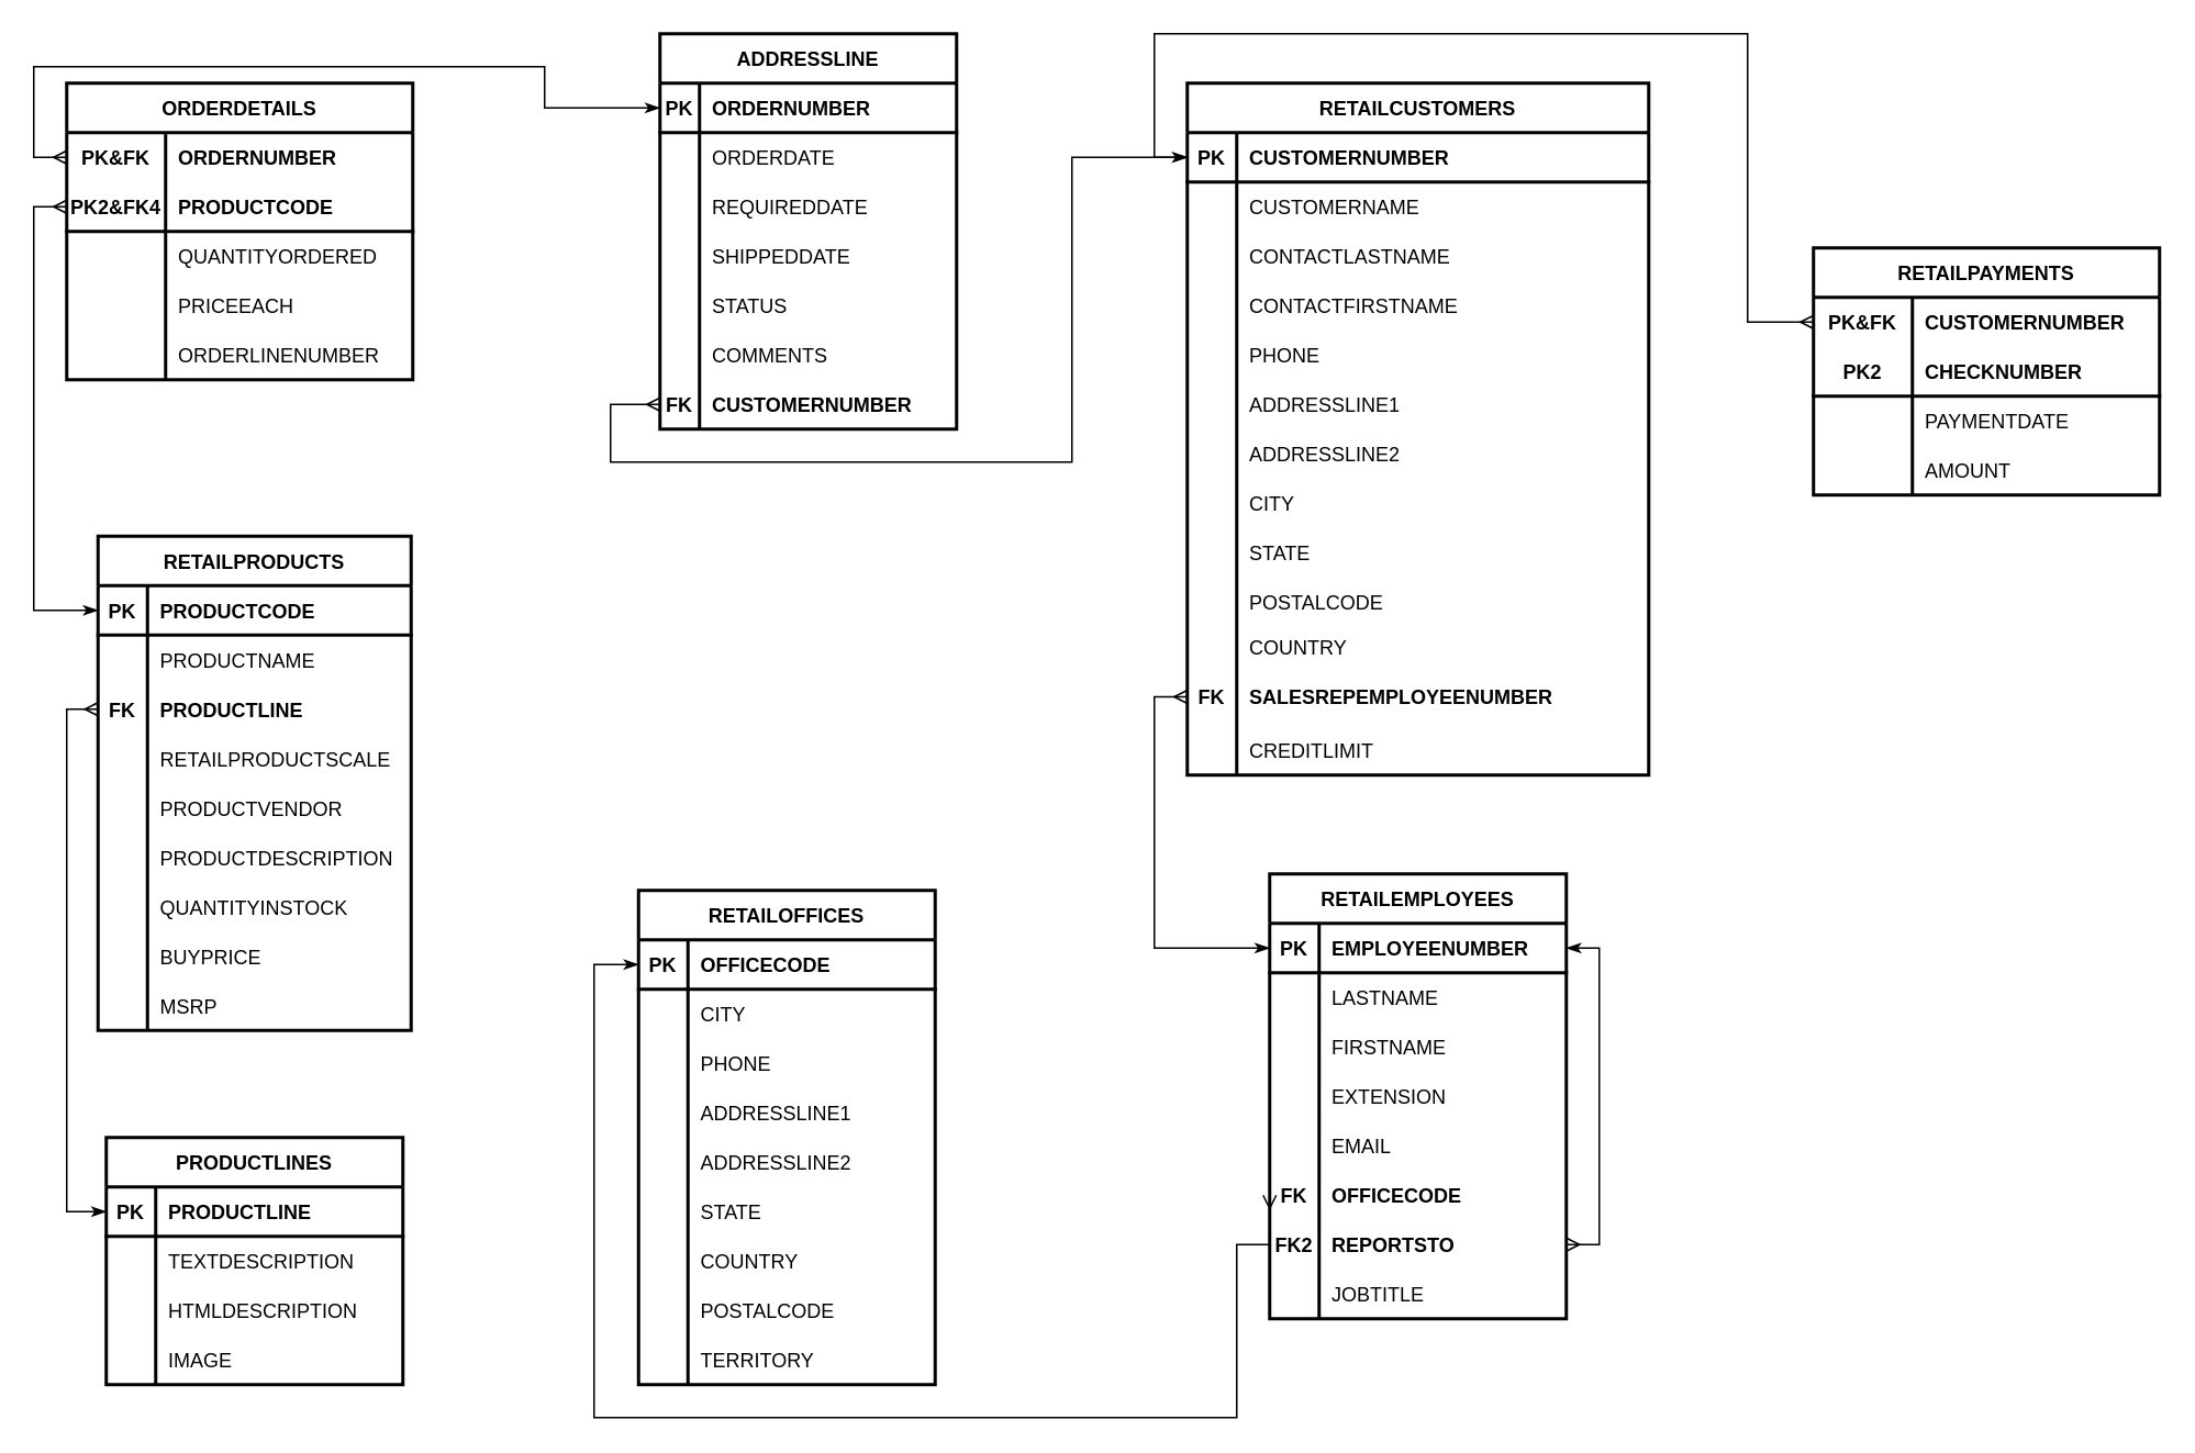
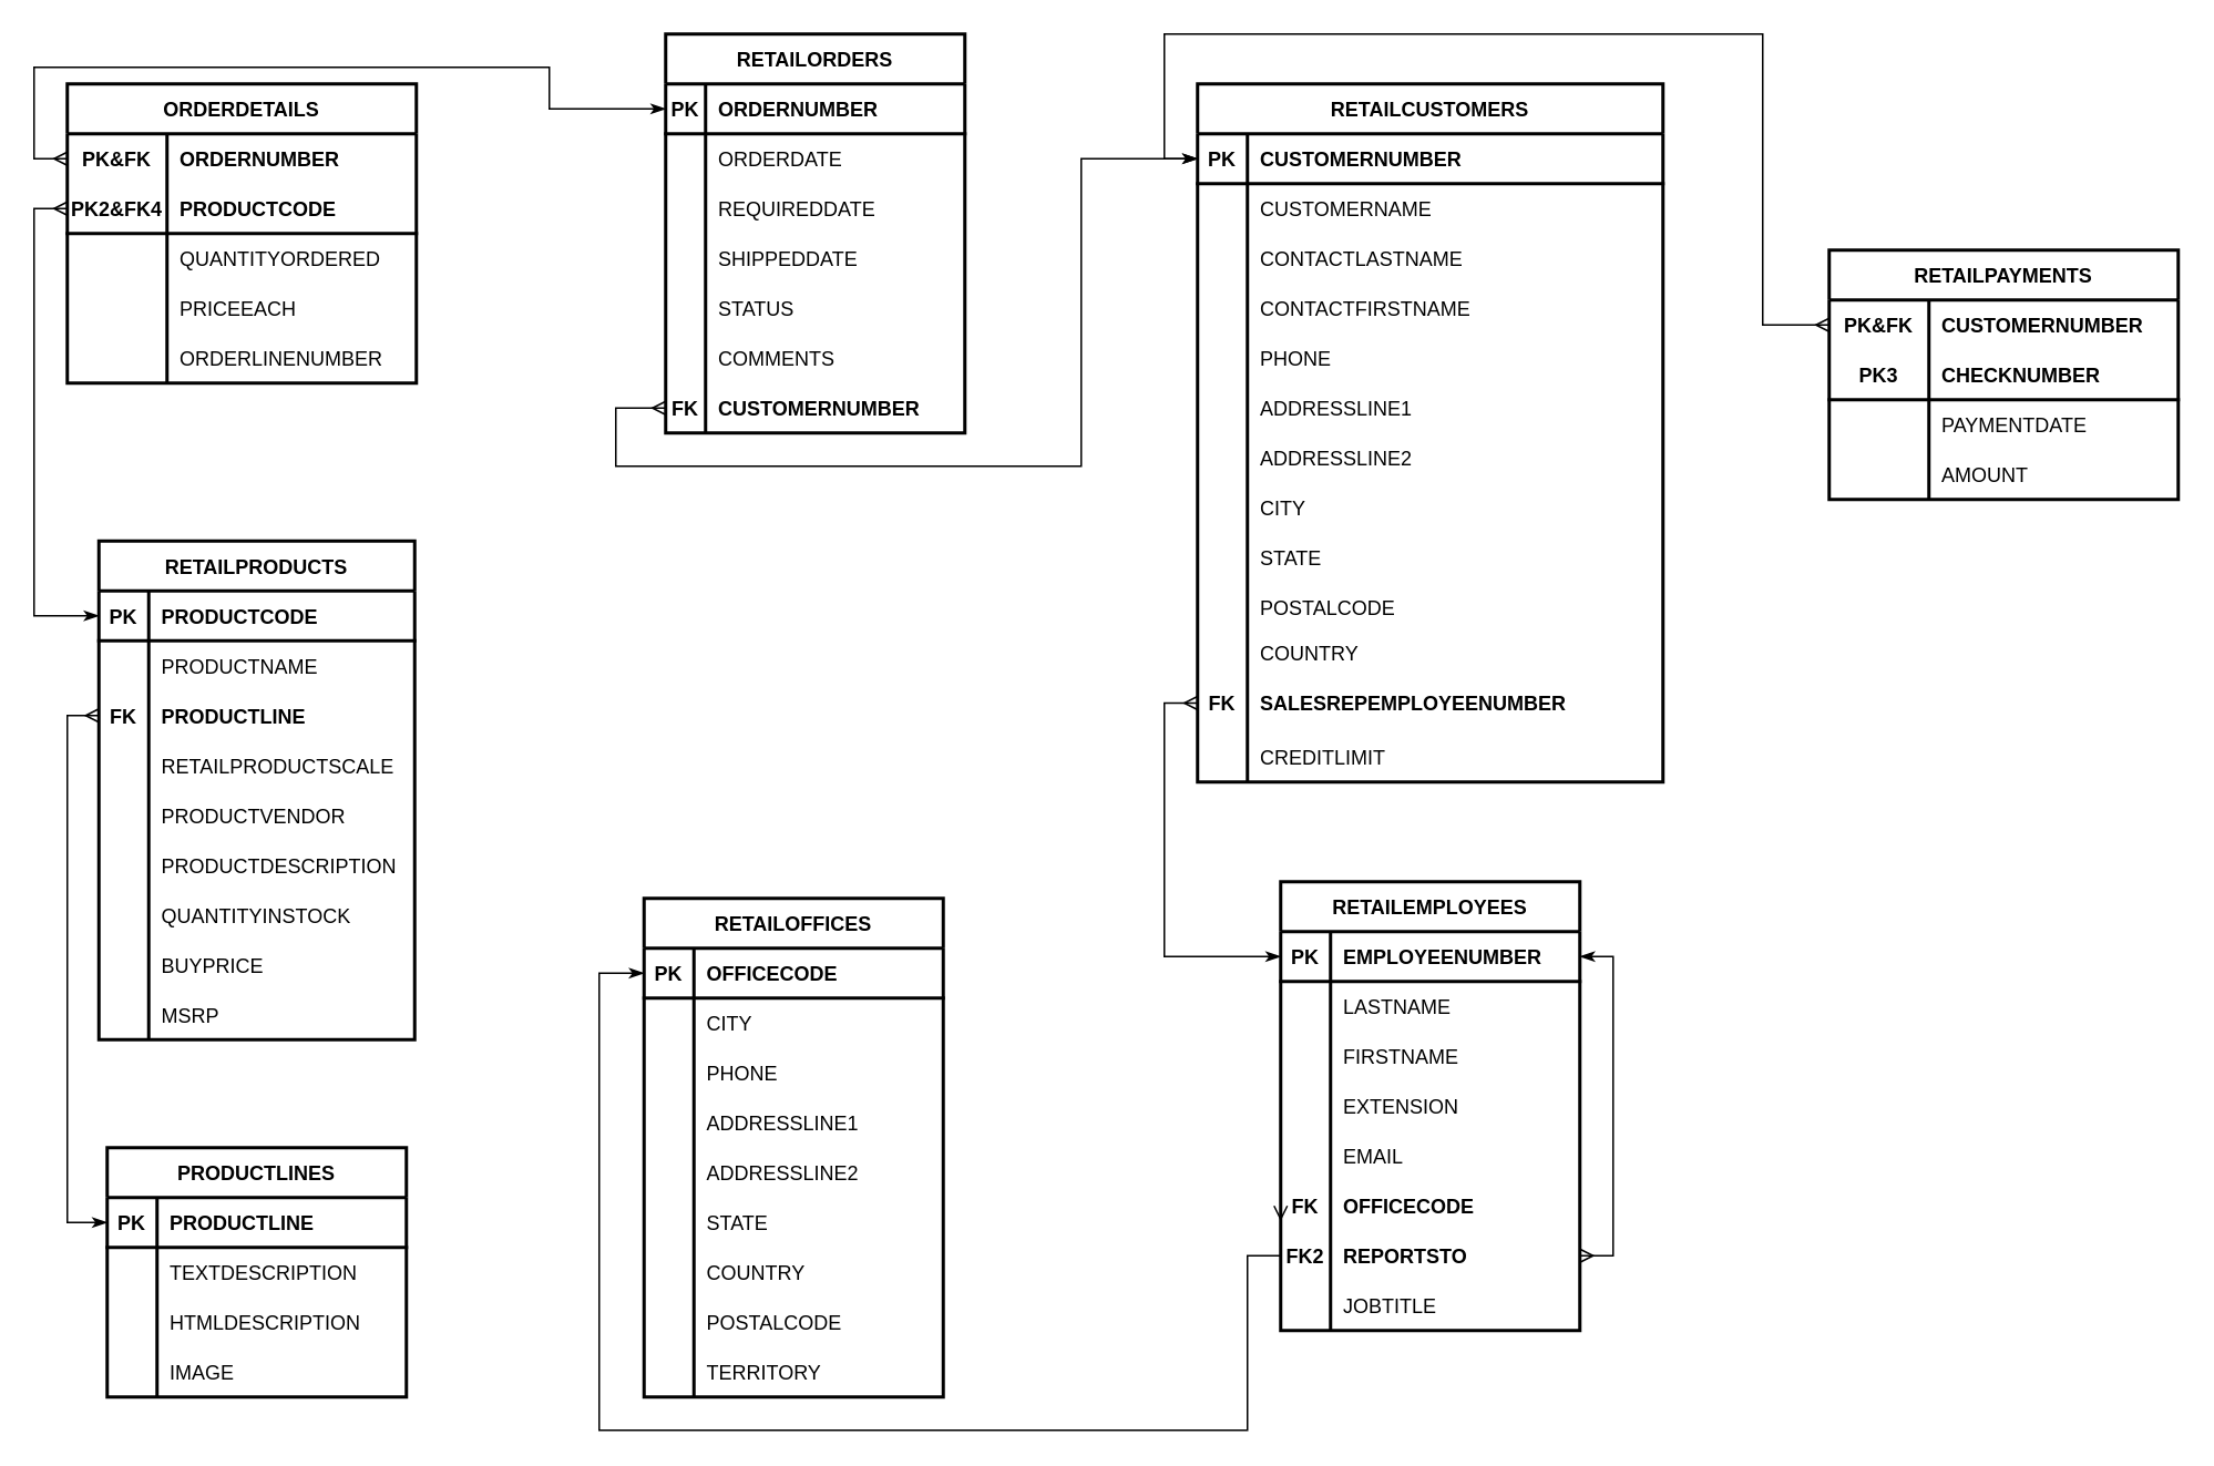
- <mxCell id="96" value="ADDRESSLINE" style="shape=table;startSize=30;container=1;collapsible=1;childLayout=tableLayout;fixedRows=1;rowLines=0;fontStyle=1;align=center;resizeLast=1;strokeWidth=2;fillColor=none;" parent="1" vertex="1"><mxGeometry x="400" y="20" width="180" height="240.0" as="geometry" /></mxCell>
+ <mxCell id="96" value="RETAILORDERS" style="shape=table;startSize=30;container=1;collapsible=1;childLayout=tableLayout;fixedRows=1;rowLines=0;fontStyle=1;align=center;resizeLast=1;strokeWidth=2;fillColor=none;" parent="1" vertex="1"><mxGeometry x="400" y="20" width="180" height="240.0" as="geometry" /></mxCell>
- <mxCell id="180" value="PK2" style="shape=partialRectangle;connectable=0;fillColor=none;top=0;left=0;bottom=0;right=0;fontStyle=1;overflow=hidden;strokeWidth=2;" parent="179" vertex="1"><mxGeometry width="60" height="30" as="geometry"><mxRectangle width="60" height="30" as="alternateBounds" /></mxGeometry></mxCell>
+ <mxCell id="180" value="PK3" style="shape=partialRectangle;connectable=0;fillColor=none;top=0;left=0;bottom=0;right=0;fontStyle=1;overflow=hidden;strokeWidth=2;" parent="179" vertex="1"><mxGeometry width="60" height="30" as="geometry"><mxRectangle width="60" height="30" as="alternateBounds" /></mxGeometry></mxCell>
